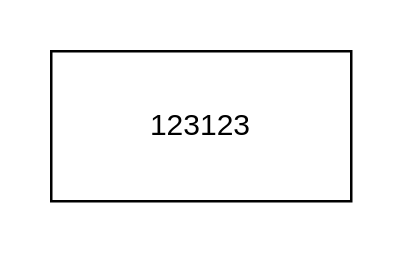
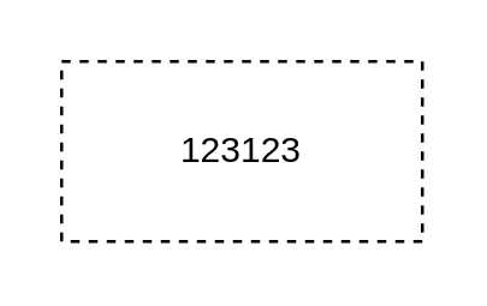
- <mxCell id="2" value="123123" style="rounded=0;whiteSpace=wrap;html=1;" parent="1" vertex="1"><mxGeometry x="20" y="20" width="120" height="60" as="geometry" /></mxCell>
+ <mxCell id="2" value="123123" style="rounded=0;whiteSpace=wrap;html=1;dashed=1;" parent="1" vertex="1"><mxGeometry x="20" y="20" width="120" height="60" as="geometry" /></mxCell>
